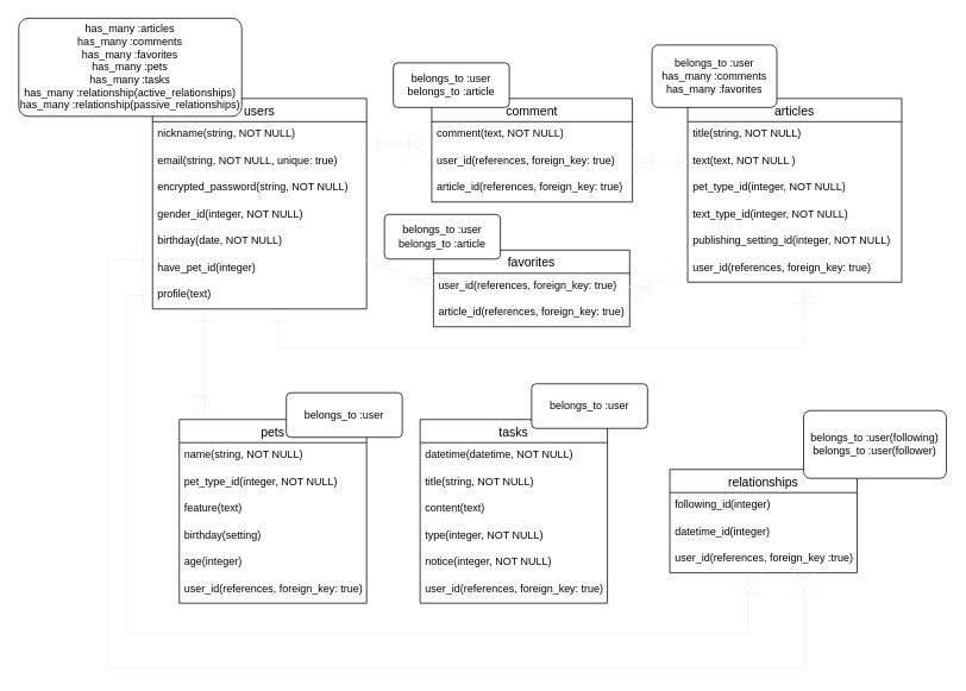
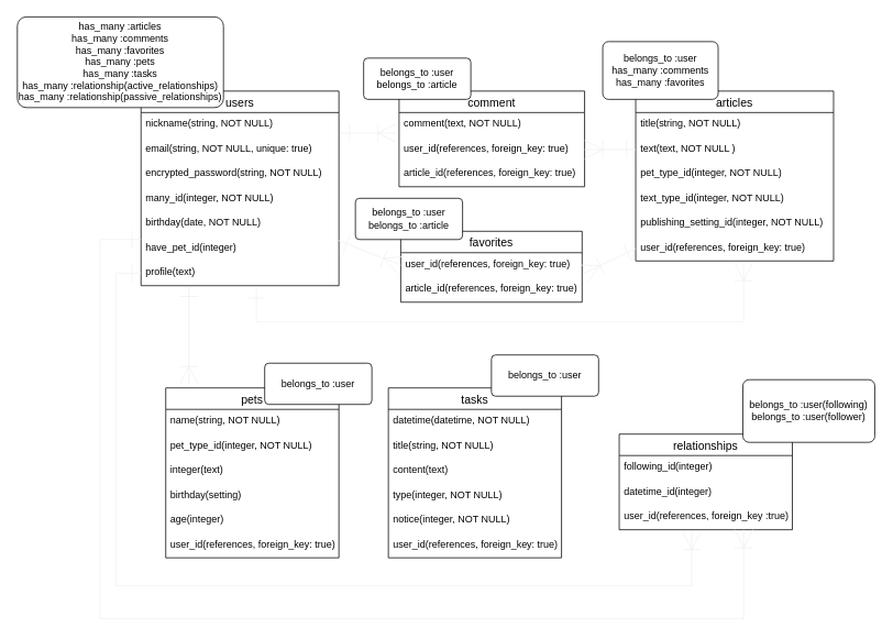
- <mxCell id="6" value="gender_id(integer, NOT NULL)" style="text;strokeColor=none;fillColor=none;spacingLeft=4;spacingRight=4;overflow=hidden;rotatable=0;points=[[0,0.5],[1,0.5]];portConstraint=eastwest;fontSize=12;" vertex="1" parent="2"><mxGeometry y="116" width="240" height="30" as="geometry" /></mxCell>
+ <mxCell id="6" value="many_id(integer, NOT NULL)" style="text;strokeColor=none;fillColor=none;spacingLeft=4;spacingRight=4;overflow=hidden;rotatable=0;points=[[0,0.5],[1,0.5]];portConstraint=eastwest;fontSize=12;" vertex="1" parent="2"><mxGeometry y="116" width="240" height="30" as="geometry" /></mxCell>
- <mxCell id="27" value="feature(text)" style="text;strokeColor=none;fillColor=none;spacingLeft=4;spacingRight=4;overflow=hidden;rotatable=0;points=[[0,0.5],[1,0.5]];portConstraint=eastwest;fontSize=12;" vertex="1" parent="24"><mxGeometry y="86" width="210" height="30" as="geometry" /></mxCell>
+ <mxCell id="27" value="integer(text)" style="text;strokeColor=none;fillColor=none;spacingLeft=4;spacingRight=4;overflow=hidden;rotatable=0;points=[[0,0.5],[1,0.5]];portConstraint=eastwest;fontSize=12;" vertex="1" parent="24"><mxGeometry y="86" width="210" height="30" as="geometry" /></mxCell>
